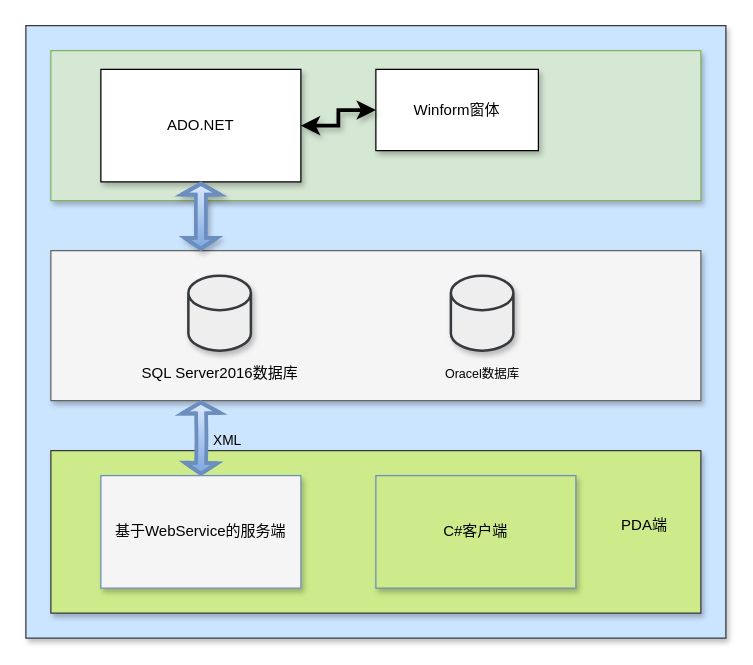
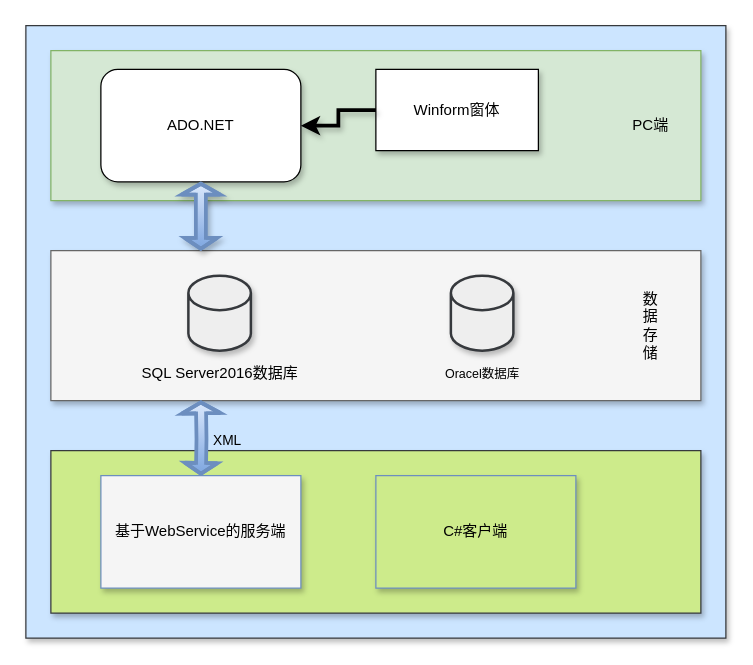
- <mxCell id="5" style="edgeStyle=orthogonalEdgeStyle;rounded=0;orthogonalLoop=1;jettySize=auto;html=1;startArrow=classic;startFill=1;strokeWidth=3;labelBackgroundColor=none;fontColor=default;shadow=1;" edge="1" parent="1" source="6" target="4"><mxGeometry relative="1" as="geometry" /></mxCell>
+ <mxCell id="5" style="edgeStyle=orthogonalEdgeStyle;rounded=0;orthogonalLoop=1;jettySize=auto;html=1;startArrow=classic;startFill=1;strokeWidth=3;labelBackgroundColor=none;fontColor=default;shadow=1;endArrow=none;" edge="1" parent="1" source="6" target="4"><mxGeometry relative="1" as="geometry" /></mxCell>
- <mxCell id="6" value=" ADO.NET" style="rounded=0;whiteSpace=wrap;html=1;labelBackgroundColor=none;fontColor=default;shadow=1;" vertex="1" parent="1"><mxGeometry x="80" y="55" width="160" height="90" as="geometry" /></mxCell>
+ <mxCell id="6" value=" ADO.NET" style="whiteSpace=wrap;html=1;labelBackgroundColor=none;fontColor=default;shadow=1;rounded=1;" vertex="1" parent="1"><mxGeometry x="80" y="55" width="160" height="90" as="geometry" /></mxCell>
+ <mxCell id="12" value="PC端" style="text;html=1;strokeColor=none;fillColor=none;align=center;verticalAlign=middle;whiteSpace=wrap;rounded=0;labelBackgroundColor=none;fontColor=default;shadow=1;" vertex="1" parent="1"><mxGeometry x="500" y="50" width="40" height="100" as="geometry" /></mxCell>
+ <mxCell id="13" value="数据存储" style="text;html=1;strokeColor=none;fillColor=none;align=center;verticalAlign=middle;whiteSpace=wrap;rounded=0;labelBackgroundColor=none;fontColor=default;shadow=1;" vertex="1" parent="1"><mxGeometry x="510" y="210" width="20" height="100" as="geometry" /></mxCell>
- <mxCell id="14" value="PDA端" style="text;html=1;strokeColor=none;fillColor=none;align=center;verticalAlign=middle;whiteSpace=wrap;rounded=0;shadow=1;" vertex="1" parent="1"><mxGeometry x="490" y="370" width="50" height="100" as="geometry" /></mxCell>
